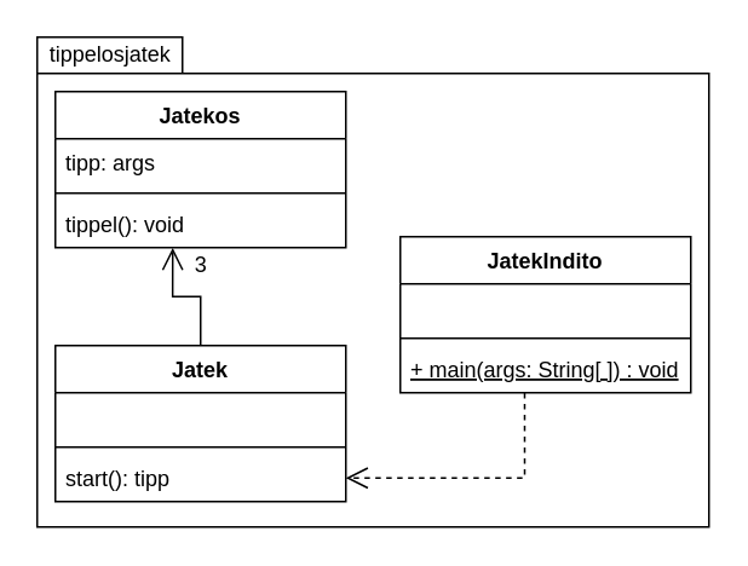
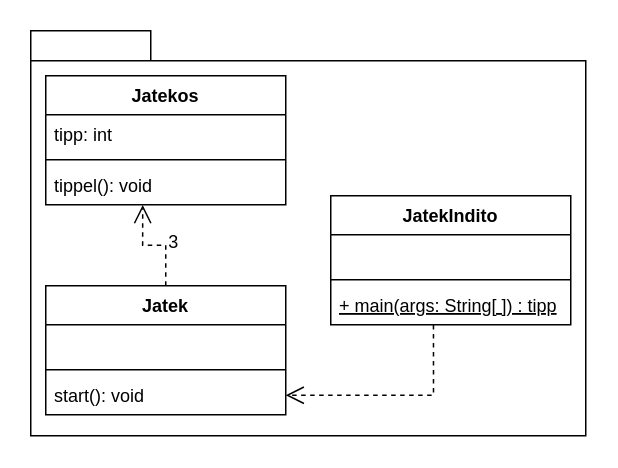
- <mxCell id="18" value="tippelosjatek" style="text;html=1;align=center;verticalAlign=middle;resizable=0;points=[];autosize=1;strokeColor=none;fillColor=none;" vertex="1" parent="1"><mxGeometry x="20" y="20" width="80" height="20" as="geometry" /></mxCell>
- <mxCell id="4" value="tipp: args" style="text;strokeColor=none;fillColor=none;align=left;verticalAlign=top;spacingLeft=4;spacingRight=4;overflow=hidden;rotatable=0;points=[[0,0.5],[1,0.5]];portConstraint=eastwest;" vertex="1" parent="3"><mxGeometry y="26" width="160" height="26" as="geometry" /></mxCell>
+ <mxCell id="4" value="tipp: int" style="text;strokeColor=none;fillColor=none;align=left;verticalAlign=top;spacingLeft=4;spacingRight=4;overflow=hidden;rotatable=0;points=[[0,0.5],[1,0.5]];portConstraint=eastwest;" vertex="1" parent="3"><mxGeometry y="26" width="160" height="26" as="geometry" /></mxCell>
- <mxCell id="12" value="3" style="text;html=1;align=center;verticalAlign=middle;resizable=0;points=[];autosize=1;strokeColor=none;fillColor=none;" vertex="1" parent="1"><mxGeometry x="100" y="136" width="20" height="20" as="geometry" /></mxCell>
+ <mxCell id="12" value="3" style="text;html=1;align=center;verticalAlign=middle;resizable=0;points=[];autosize=1;strokeColor=none;fillColor=none;" vertex="1" parent="1"><mxGeometry x="105" y="151" width="20" height="20" as="geometry" /></mxCell>
- <mxCell id="7" style="edgeStyle=orthogonalEdgeStyle;rounded=0;orthogonalLoop=1;jettySize=auto;html=1;exitX=0.5;exitY=0;exitDx=0;exitDy=0;entryX=0.404;entryY=1.009;entryDx=0;entryDy=0;entryPerimeter=0;endArrow=open;endFill=0;endSize=10;" edge="1" parent="1" source="8" target="6"><mxGeometry relative="1" as="geometry" /></mxCell>
+ <mxCell id="7" style="edgeStyle=orthogonalEdgeStyle;rounded=0;orthogonalLoop=1;jettySize=auto;html=1;exitX=0.5;exitY=0;exitDx=0;exitDy=0;entryX=0.404;entryY=1.009;entryDx=0;entryDy=0;entryPerimeter=0;endArrow=open;endFill=0;endSize=10;dashed=1;" edge="1" parent="1" source="8" target="6"><mxGeometry relative="1" as="geometry" /></mxCell>
- <mxCell id="16" value="+ main(args: String[ ]) : void" style="text;strokeColor=none;fillColor=none;align=left;verticalAlign=top;spacingLeft=4;spacingRight=4;overflow=hidden;rotatable=0;points=[[0,0.5],[1,0.5]];portConstraint=eastwest;fontStyle=4" vertex="1" parent="13"><mxGeometry y="60" width="160" height="26" as="geometry" /></mxCell>
+ <mxCell id="16" value="+ main(args: String[ ]) : tipp" style="text;strokeColor=none;fillColor=none;align=left;verticalAlign=top;spacingLeft=4;spacingRight=4;overflow=hidden;rotatable=0;points=[[0,0.5],[1,0.5]];portConstraint=eastwest;fontStyle=4" vertex="1" parent="13"><mxGeometry y="60" width="160" height="26" as="geometry" /></mxCell>
- <mxCell id="11" value="start(): tipp" style="text;strokeColor=none;fillColor=none;align=left;verticalAlign=top;spacingLeft=4;spacingRight=4;overflow=hidden;rotatable=0;points=[[0,0.5],[1,0.5]];portConstraint=eastwest;" vertex="1" parent="8"><mxGeometry y="60" width="160" height="26" as="geometry" /></mxCell>
+ <mxCell id="11" value="start(): void" style="text;strokeColor=none;fillColor=none;align=left;verticalAlign=top;spacingLeft=4;spacingRight=4;overflow=hidden;rotatable=0;points=[[0,0.5],[1,0.5]];portConstraint=eastwest;" vertex="1" parent="8"><mxGeometry y="60" width="160" height="26" as="geometry" /></mxCell>
